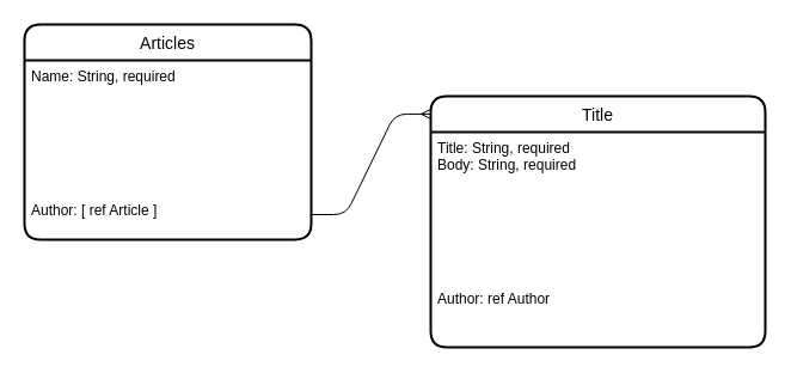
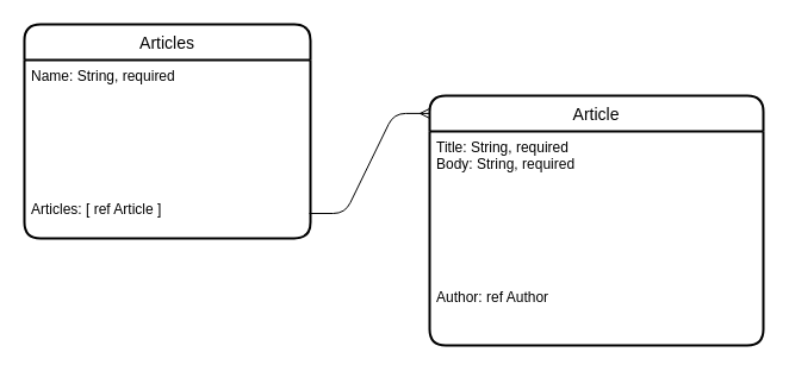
- <mxCell id="3" value="Name: String, required&#10;&#10;&#10;&#10;&#10;&#10;&#10;&#10;Author: [ ref Article ]&#10;" style="align=left;strokeColor=none;fillColor=none;spacingLeft=4;fontSize=12;verticalAlign=top;resizable=0;rotatable=0;part=1;" vertex="1" parent="2"><mxGeometry y="30" width="240" height="150" as="geometry" /></mxCell>
+ <mxCell id="3" value="Name: String, required&#10;&#10;&#10;&#10;&#10;&#10;&#10;&#10;Articles: [ ref Article ]&#10;" style="align=left;strokeColor=none;fillColor=none;spacingLeft=4;fontSize=12;verticalAlign=top;resizable=0;rotatable=0;part=1;" vertex="1" parent="2"><mxGeometry y="30" width="240" height="150" as="geometry" /></mxCell>
- <mxCell id="4" value="Title" style="swimlane;childLayout=stackLayout;horizontal=1;startSize=30;horizontalStack=0;rounded=1;fontSize=14;fontStyle=0;strokeWidth=2;resizeParent=0;resizeLast=1;shadow=0;dashed=0;align=center;" vertex="1" parent="1"><mxGeometry x="360" y="80" width="280" height="210" as="geometry" /></mxCell>
+ <mxCell id="4" value="Article" style="swimlane;childLayout=stackLayout;horizontal=1;startSize=30;horizontalStack=0;rounded=1;fontSize=14;fontStyle=0;strokeWidth=2;resizeParent=0;resizeLast=1;shadow=0;dashed=0;align=center;" vertex="1" parent="1"><mxGeometry x="360" y="80" width="280" height="210" as="geometry" /></mxCell>
